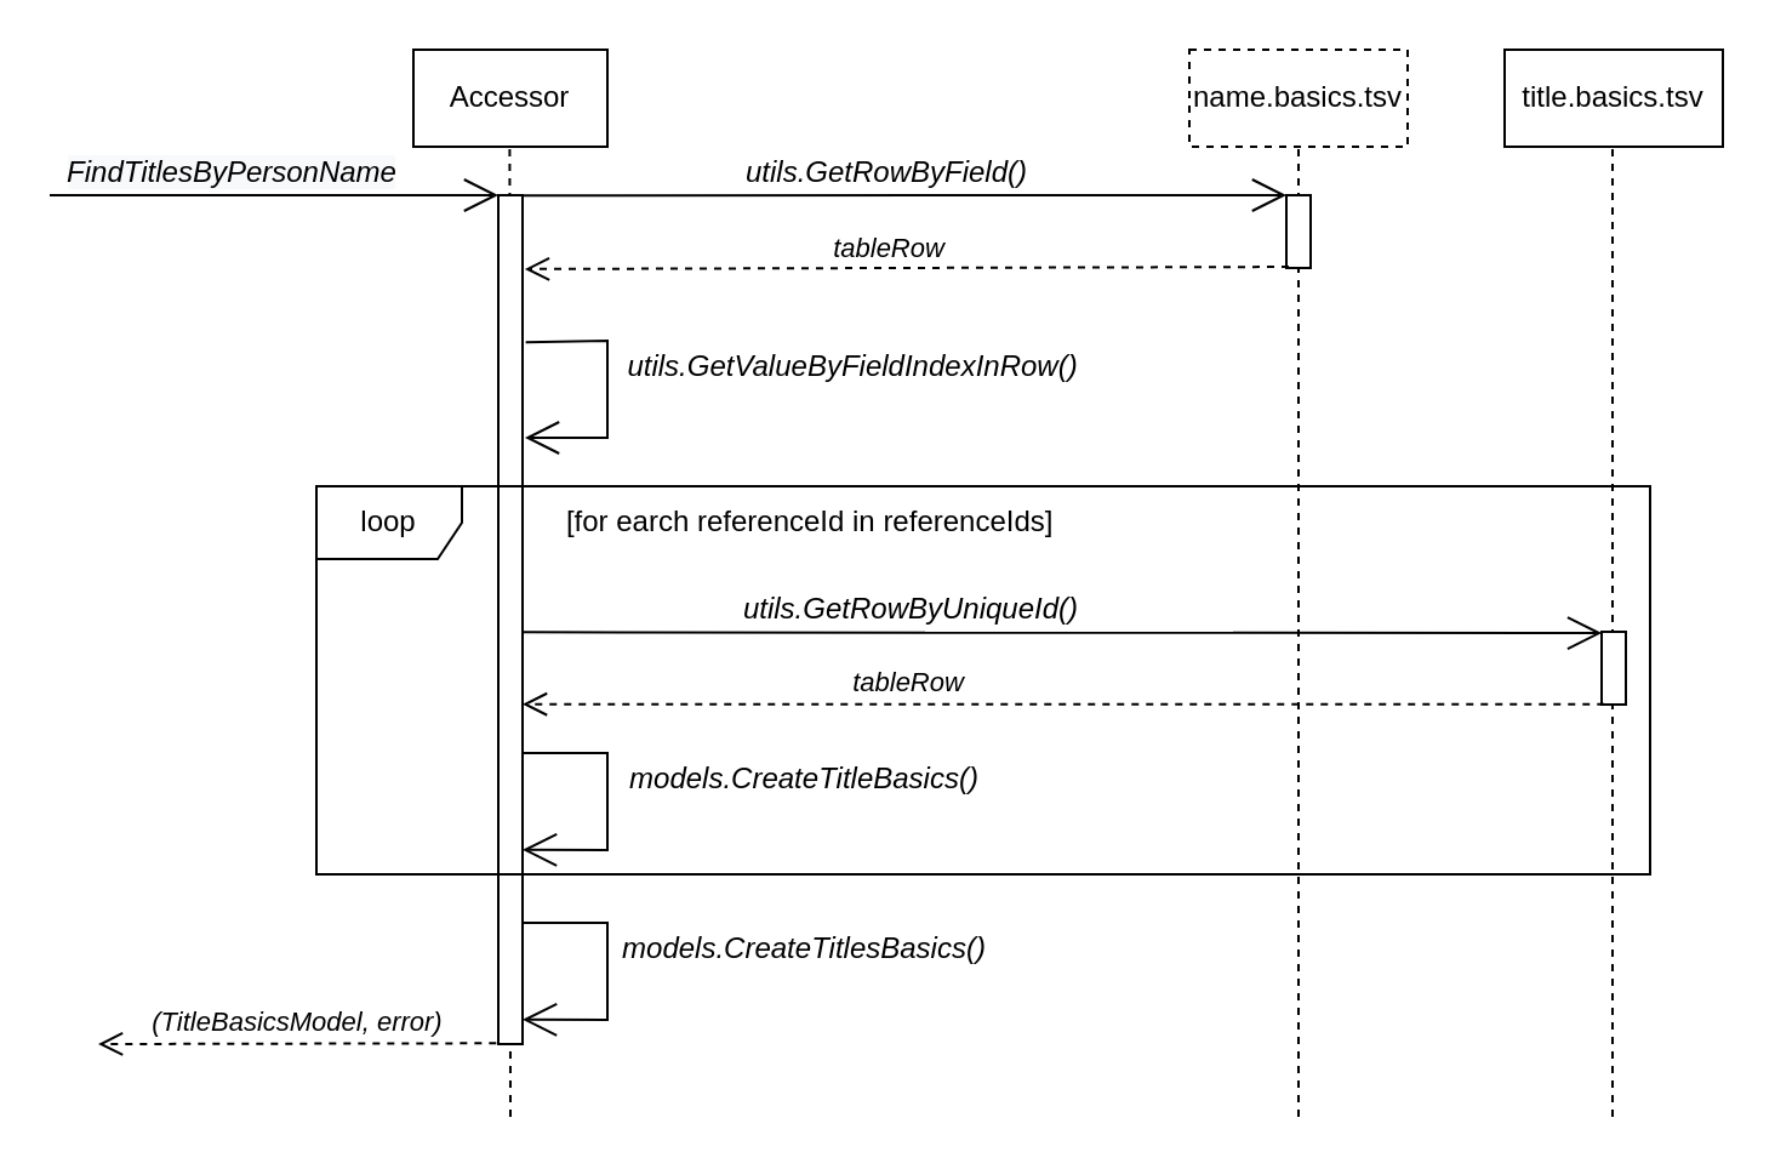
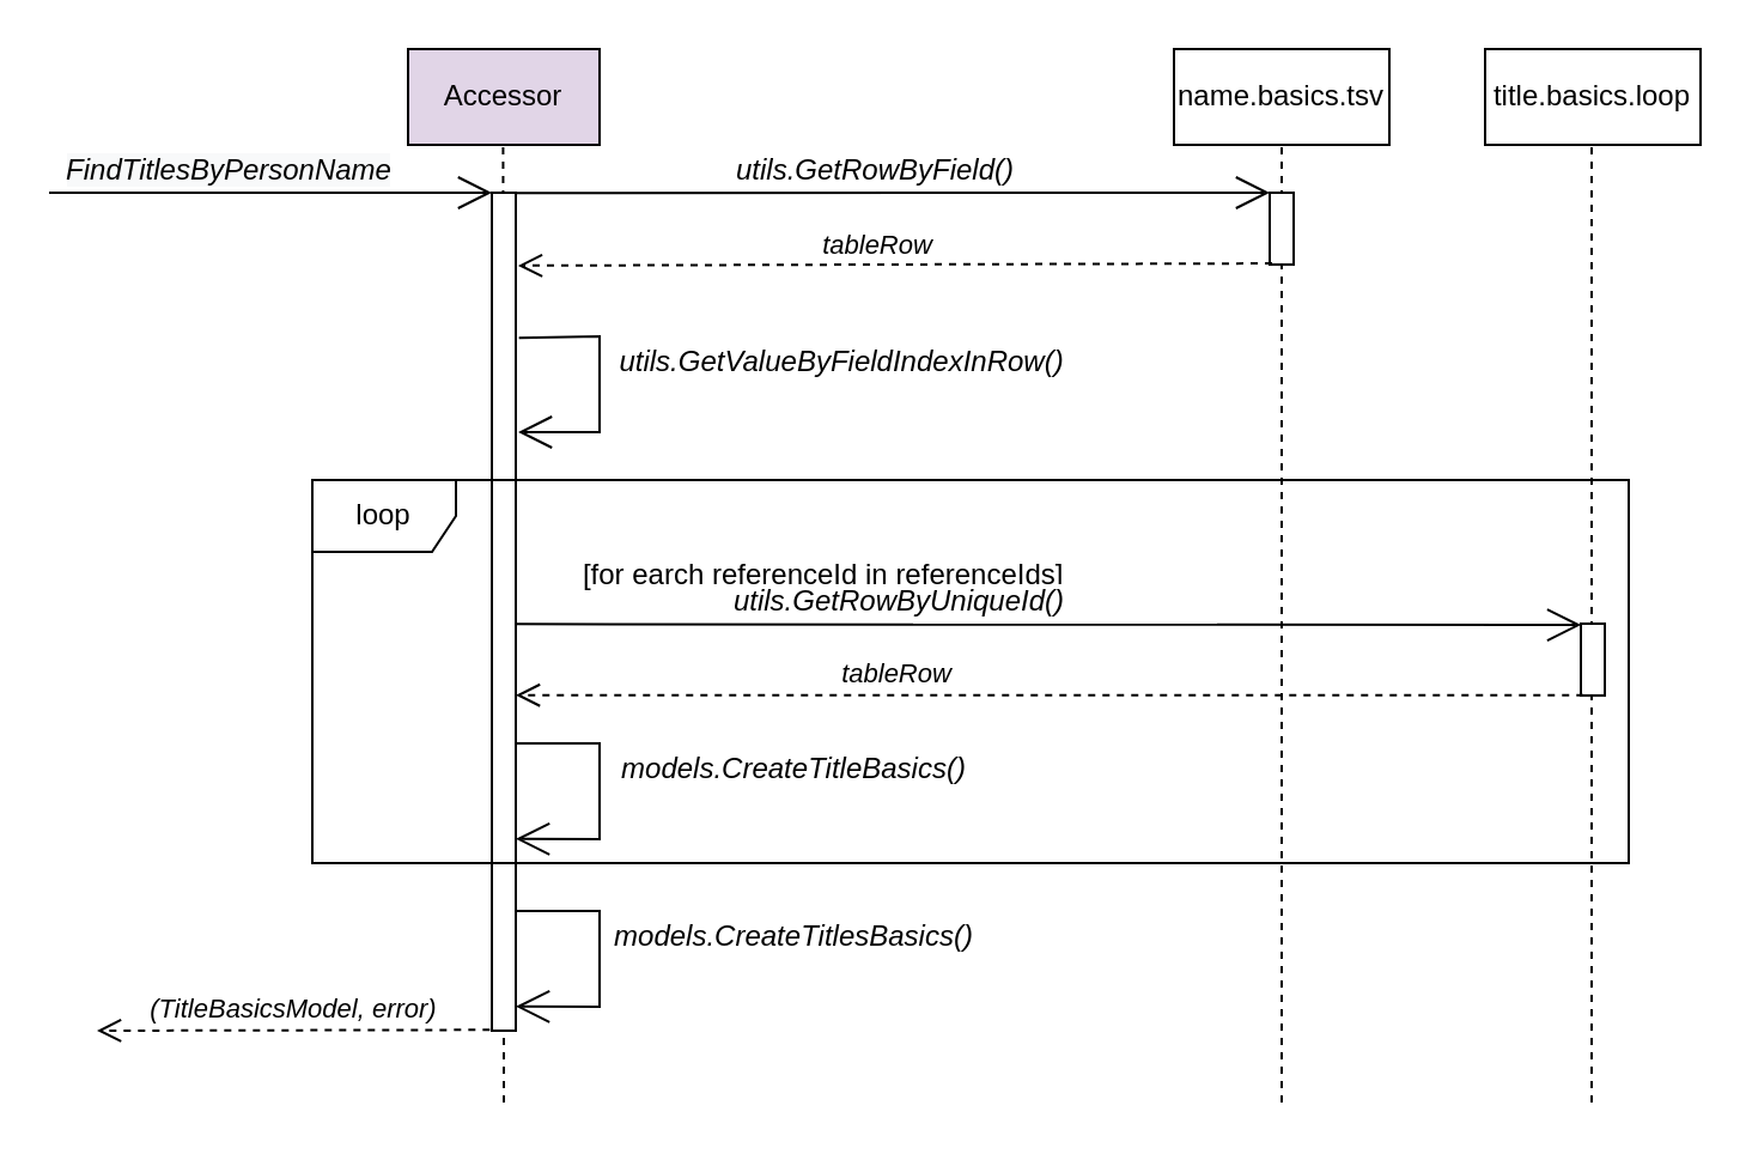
- <mxCell id="4" value="Accessor" style="rounded=0;whiteSpace=wrap;html=1;" vertex="1" parent="1"><mxGeometry x="170" y="20" width="80" height="40" as="geometry" /></mxCell>
+ <mxCell id="4" value="Accessor" style="rounded=0;whiteSpace=wrap;html=1;fillColor=#e1d5e7;" vertex="1" parent="1"><mxGeometry x="170" y="20" width="80" height="40" as="geometry" /></mxCell>
- <mxCell id="10" value="name.basics.tsv" style="rounded=0;whiteSpace=wrap;html=1;dashed=1;" vertex="1" parent="1"><mxGeometry x="490" y="20" width="90" height="40" as="geometry" /></mxCell>
+ <mxCell id="10" value="name.basics.tsv" style="rounded=0;whiteSpace=wrap;html=1;" vertex="1" parent="1"><mxGeometry x="490" y="20" width="90" height="40" as="geometry" /></mxCell>
- <mxCell id="11" value="title.basics.tsv" style="rounded=0;whiteSpace=wrap;html=1;" vertex="1" parent="1"><mxGeometry x="620" y="20" width="90" height="40" as="geometry" /></mxCell>
+ <mxCell id="11" value="title.basics.loop" style="rounded=0;whiteSpace=wrap;html=1;" vertex="1" parent="1"><mxGeometry x="620" y="20" width="90" height="40" as="geometry" /></mxCell>
- <mxCell id="22" value="[for earch referenceId in referenceIds]&amp;nbsp;" style="text;html=1;align=center;verticalAlign=middle;resizable=0;points=[];autosize=1;strokeColor=none;fillColor=none;" vertex="1" parent="1"><mxGeometry x="220" y="200" width="230" height="30" as="geometry" /></mxCell>
+ <mxCell id="22" value="[for earch referenceId in referenceIds]&amp;nbsp;" style="text;html=1;align=center;verticalAlign=middle;resizable=0;points=[];autosize=1;strokeColor=none;fillColor=none;" vertex="1" parent="1"><mxGeometry x="230" y="225" width="230" height="30" as="geometry" /></mxCell>
